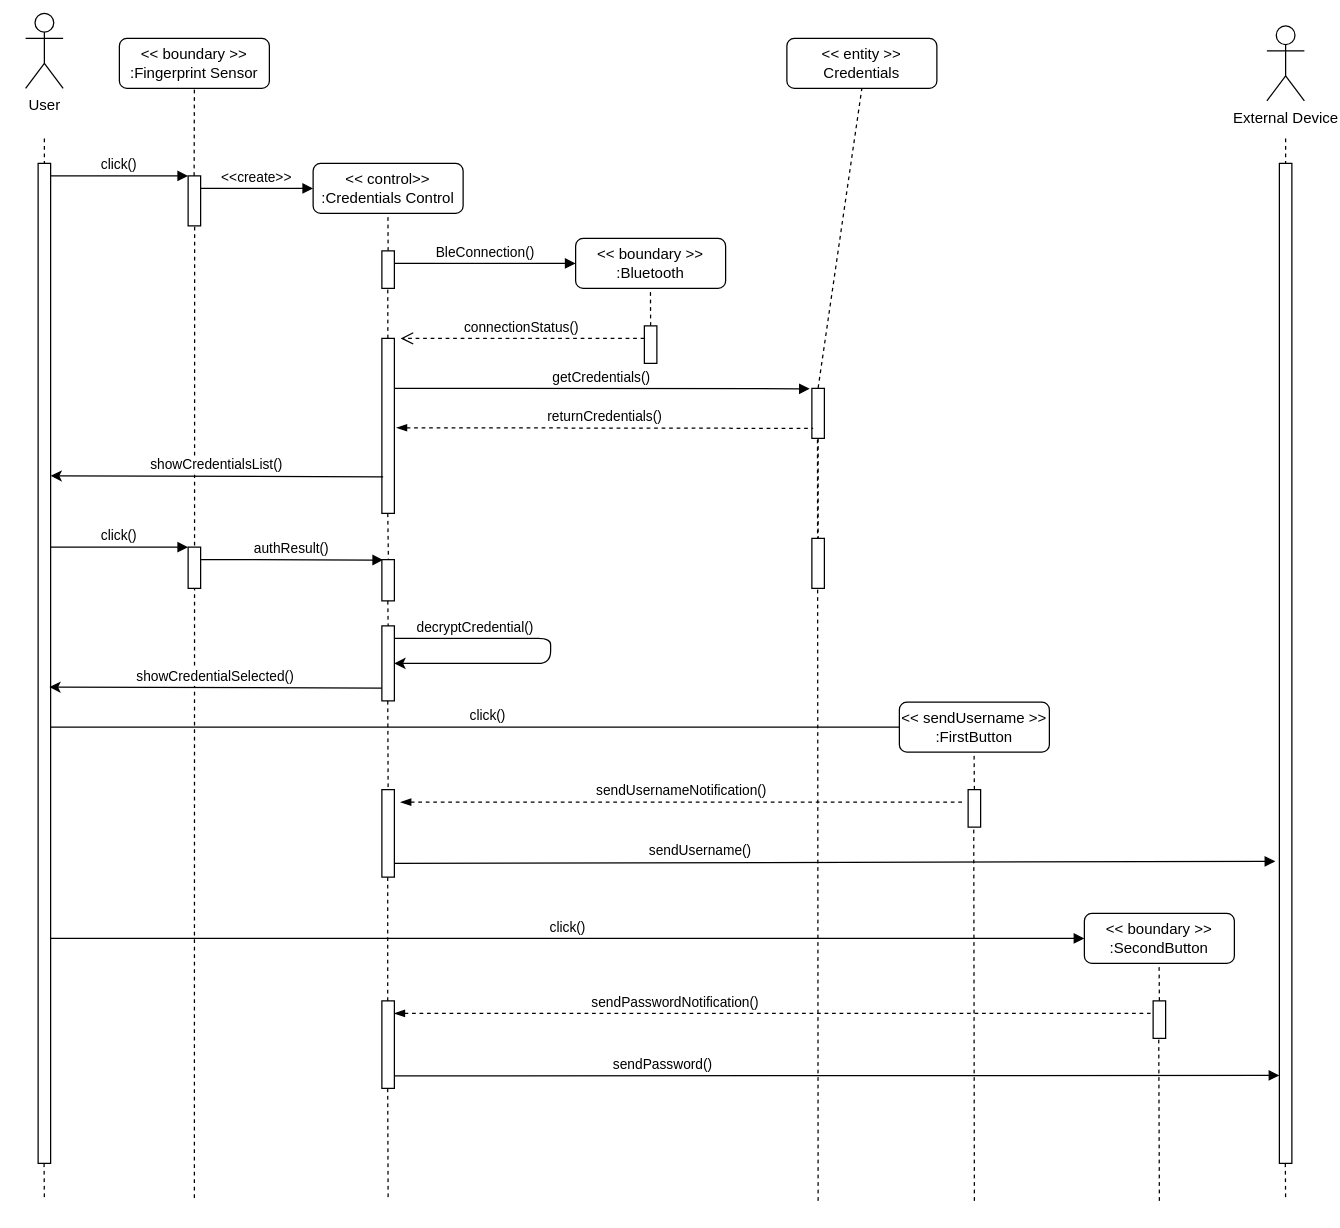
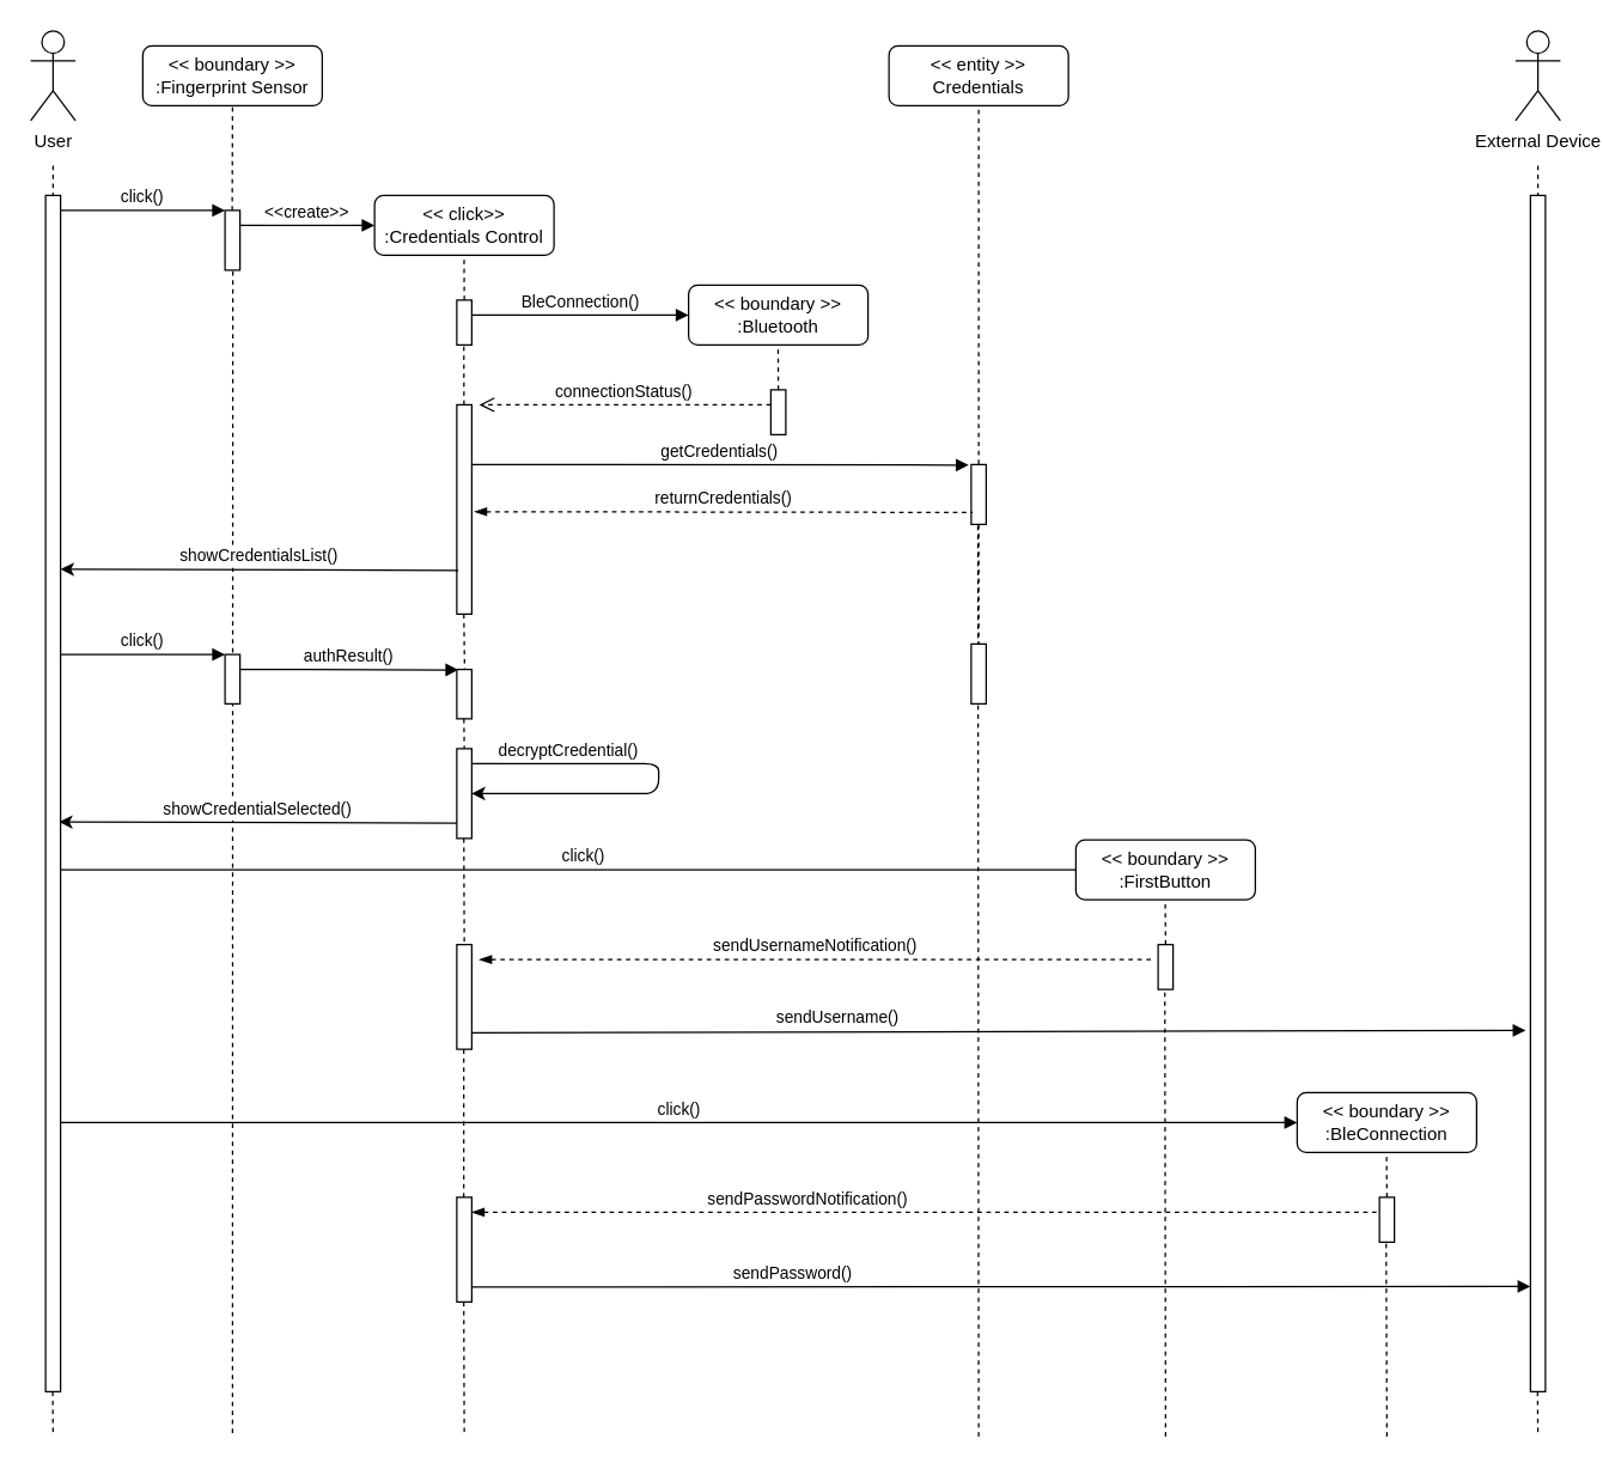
- <mxCell id="4" value="User" style="shape=umlActor;verticalLabelPosition=bottom;verticalAlign=top;html=1;outlineConnect=0;" vertex="1" parent="1"><mxGeometry x="20" y="10" width="30" height="60" as="geometry" /></mxCell>
+ <mxCell id="4" value="User" style="shape=umlActor;verticalLabelPosition=bottom;verticalAlign=top;html=1;outlineConnect=0;" vertex="1" parent="1"><mxGeometry x="20" y="20" width="30" height="60" as="geometry" /></mxCell>
- <mxCell id="22" value="&lt;div&gt;&amp;lt;&amp;lt; entity &amp;gt;&amp;gt;&lt;/div&gt;&lt;div&gt;Credentials&lt;br&gt;&lt;/div&gt;" style="rounded=1;whiteSpace=wrap;html=1;" vertex="1" parent="1"><mxGeometry x="629" y="30" width="120" height="40" as="geometry" /></mxCell>
+ <mxCell id="22" value="&lt;div&gt;&amp;lt;&amp;lt; entity &amp;gt;&amp;gt;&lt;/div&gt;&lt;div&gt;Credentials&lt;br&gt;&lt;/div&gt;" style="rounded=1;whiteSpace=wrap;html=1;" vertex="1" parent="1"><mxGeometry x="594" y="30" width="120" height="40" as="geometry" /></mxCell>
- <mxCell id="12" value="&lt;div&gt;&amp;lt;&amp;lt; control&amp;gt;&amp;gt;&lt;/div&gt;&lt;div&gt;:Credentials Control&lt;br&gt;&lt;/div&gt;" style="rounded=1;whiteSpace=wrap;html=1;" vertex="1" parent="1"><mxGeometry x="250" y="130" width="120" height="40" as="geometry" /></mxCell>
+ <mxCell id="12" value="&lt;div&gt;&amp;lt;&amp;lt; click&amp;gt;&amp;gt;&lt;/div&gt;&lt;div&gt;:Credentials Control&lt;br&gt;&lt;/div&gt;" style="rounded=1;whiteSpace=wrap;html=1;" vertex="1" parent="1"><mxGeometry x="250" y="130" width="120" height="40" as="geometry" /></mxCell>
- <mxCell id="34" value="&lt;div&gt;&amp;lt;&amp;lt; sendUsername &amp;gt;&amp;gt;&lt;/div&gt;&lt;div&gt;:FirstButton&lt;br&gt;&lt;/div&gt;" style="rounded=1;whiteSpace=wrap;html=1;" vertex="1" parent="1"><mxGeometry x="719" y="561" width="120" height="40" as="geometry" /></mxCell>
+ <mxCell id="34" value="&lt;div&gt;&amp;lt;&amp;lt; boundary &amp;gt;&amp;gt;&lt;/div&gt;&lt;div&gt;:FirstButton&lt;br&gt;&lt;/div&gt;" style="rounded=1;whiteSpace=wrap;html=1;" vertex="1" parent="1"><mxGeometry x="719" y="561" width="120" height="40" as="geometry" /></mxCell>
- <mxCell id="43" value="&lt;div&gt;&amp;lt;&amp;lt; boundary &amp;gt;&amp;gt;&lt;/div&gt;&lt;div&gt;:SecondButton&lt;br&gt;&lt;/div&gt;" style="rounded=1;whiteSpace=wrap;html=1;" vertex="1" parent="1"><mxGeometry x="867" y="730" width="120" height="40" as="geometry" /></mxCell>
+ <mxCell id="43" value="&lt;div&gt;&amp;lt;&amp;lt; boundary &amp;gt;&amp;gt;&lt;/div&gt;&lt;div&gt;:BleConnection&lt;br&gt;&lt;/div&gt;" style="rounded=1;whiteSpace=wrap;html=1;" vertex="1" parent="1"><mxGeometry x="867" y="730" width="120" height="40" as="geometry" /></mxCell>
